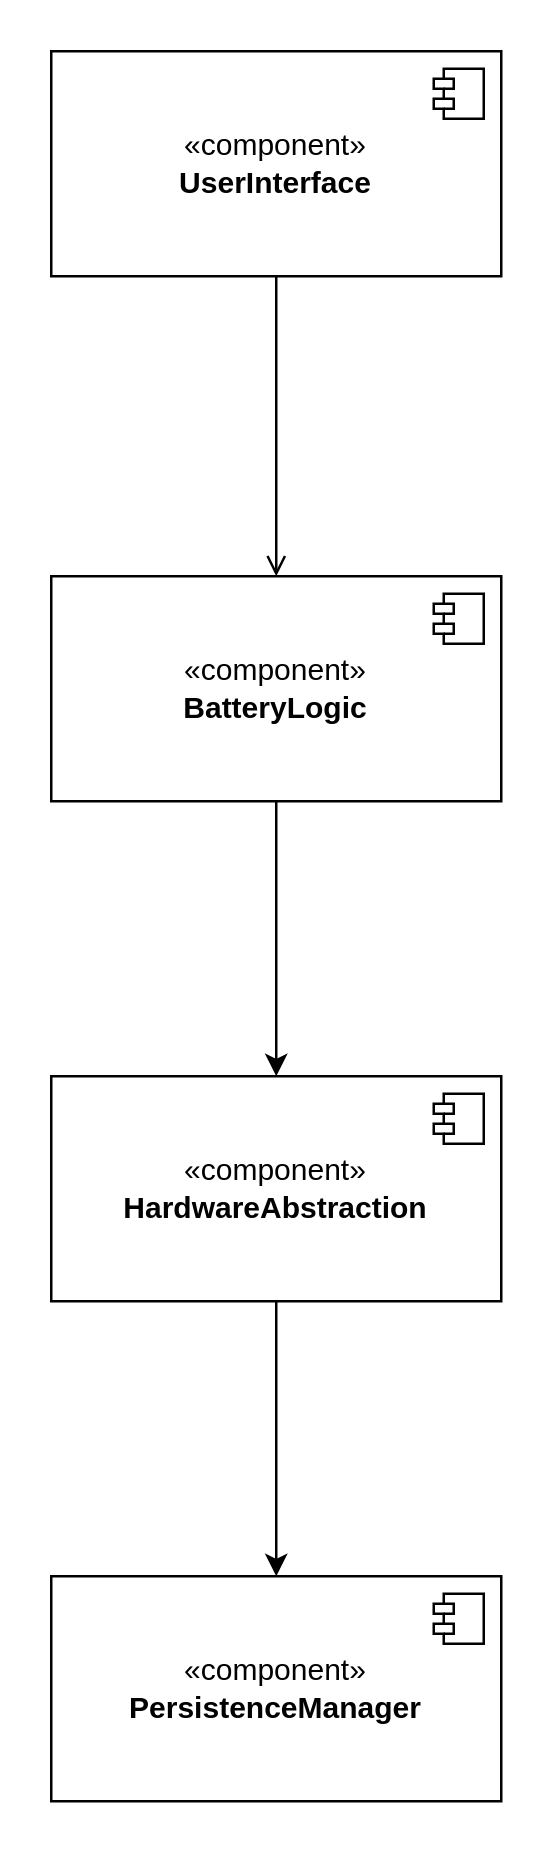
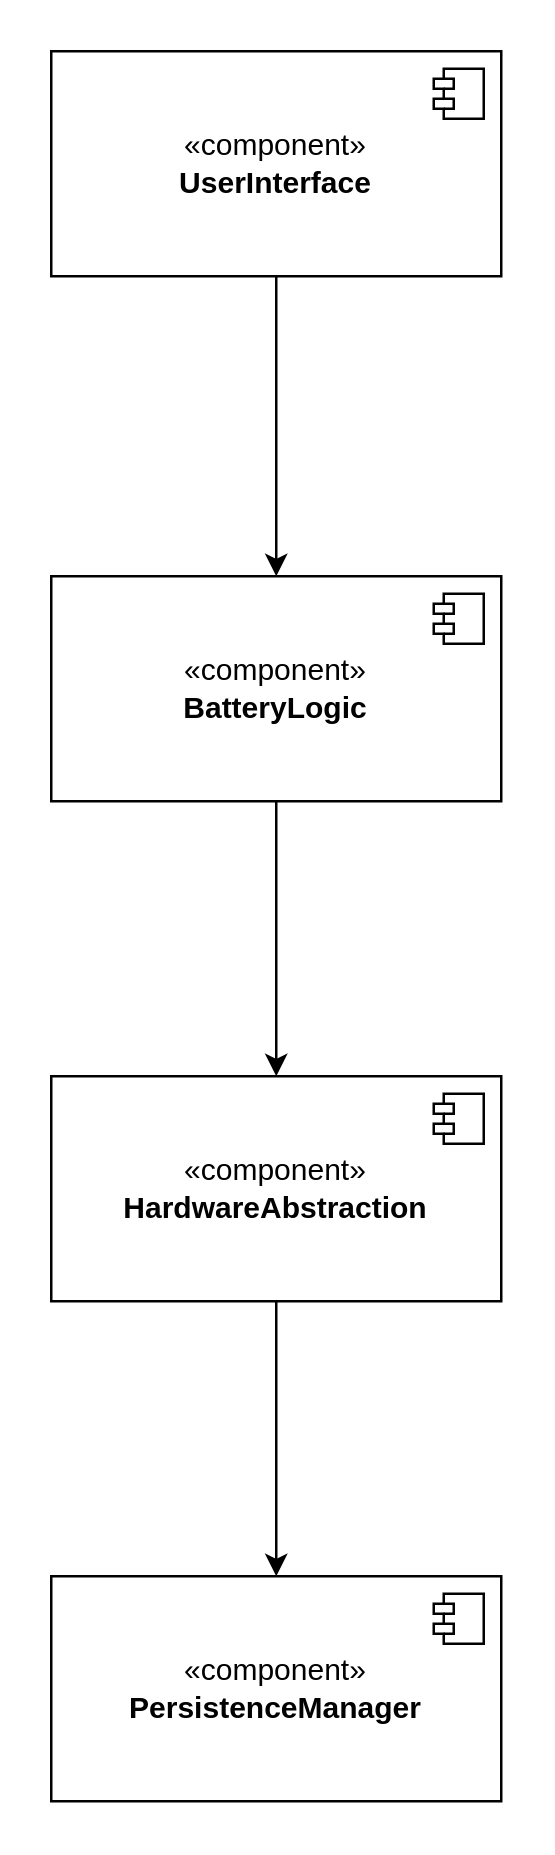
- <mxCell id="2" style="edgeStyle=orthogonalEdgeStyle;rounded=0;orthogonalLoop=1;jettySize=auto;html=1;exitX=0.5;exitY=1;exitDx=0;exitDy=0;entryX=0.5;entryY=0;entryDx=0;entryDy=0;endArrow=open;" edge="1" parent="1" source="3" target="6"><mxGeometry relative="1" as="geometry" /></mxCell>
+ <mxCell id="2" style="edgeStyle=orthogonalEdgeStyle;rounded=0;orthogonalLoop=1;jettySize=auto;html=1;exitX=0.5;exitY=1;exitDx=0;exitDy=0;entryX=0.5;entryY=0;entryDx=0;entryDy=0;" edge="1" parent="1" source="3" target="6"><mxGeometry relative="1" as="geometry" /></mxCell>
